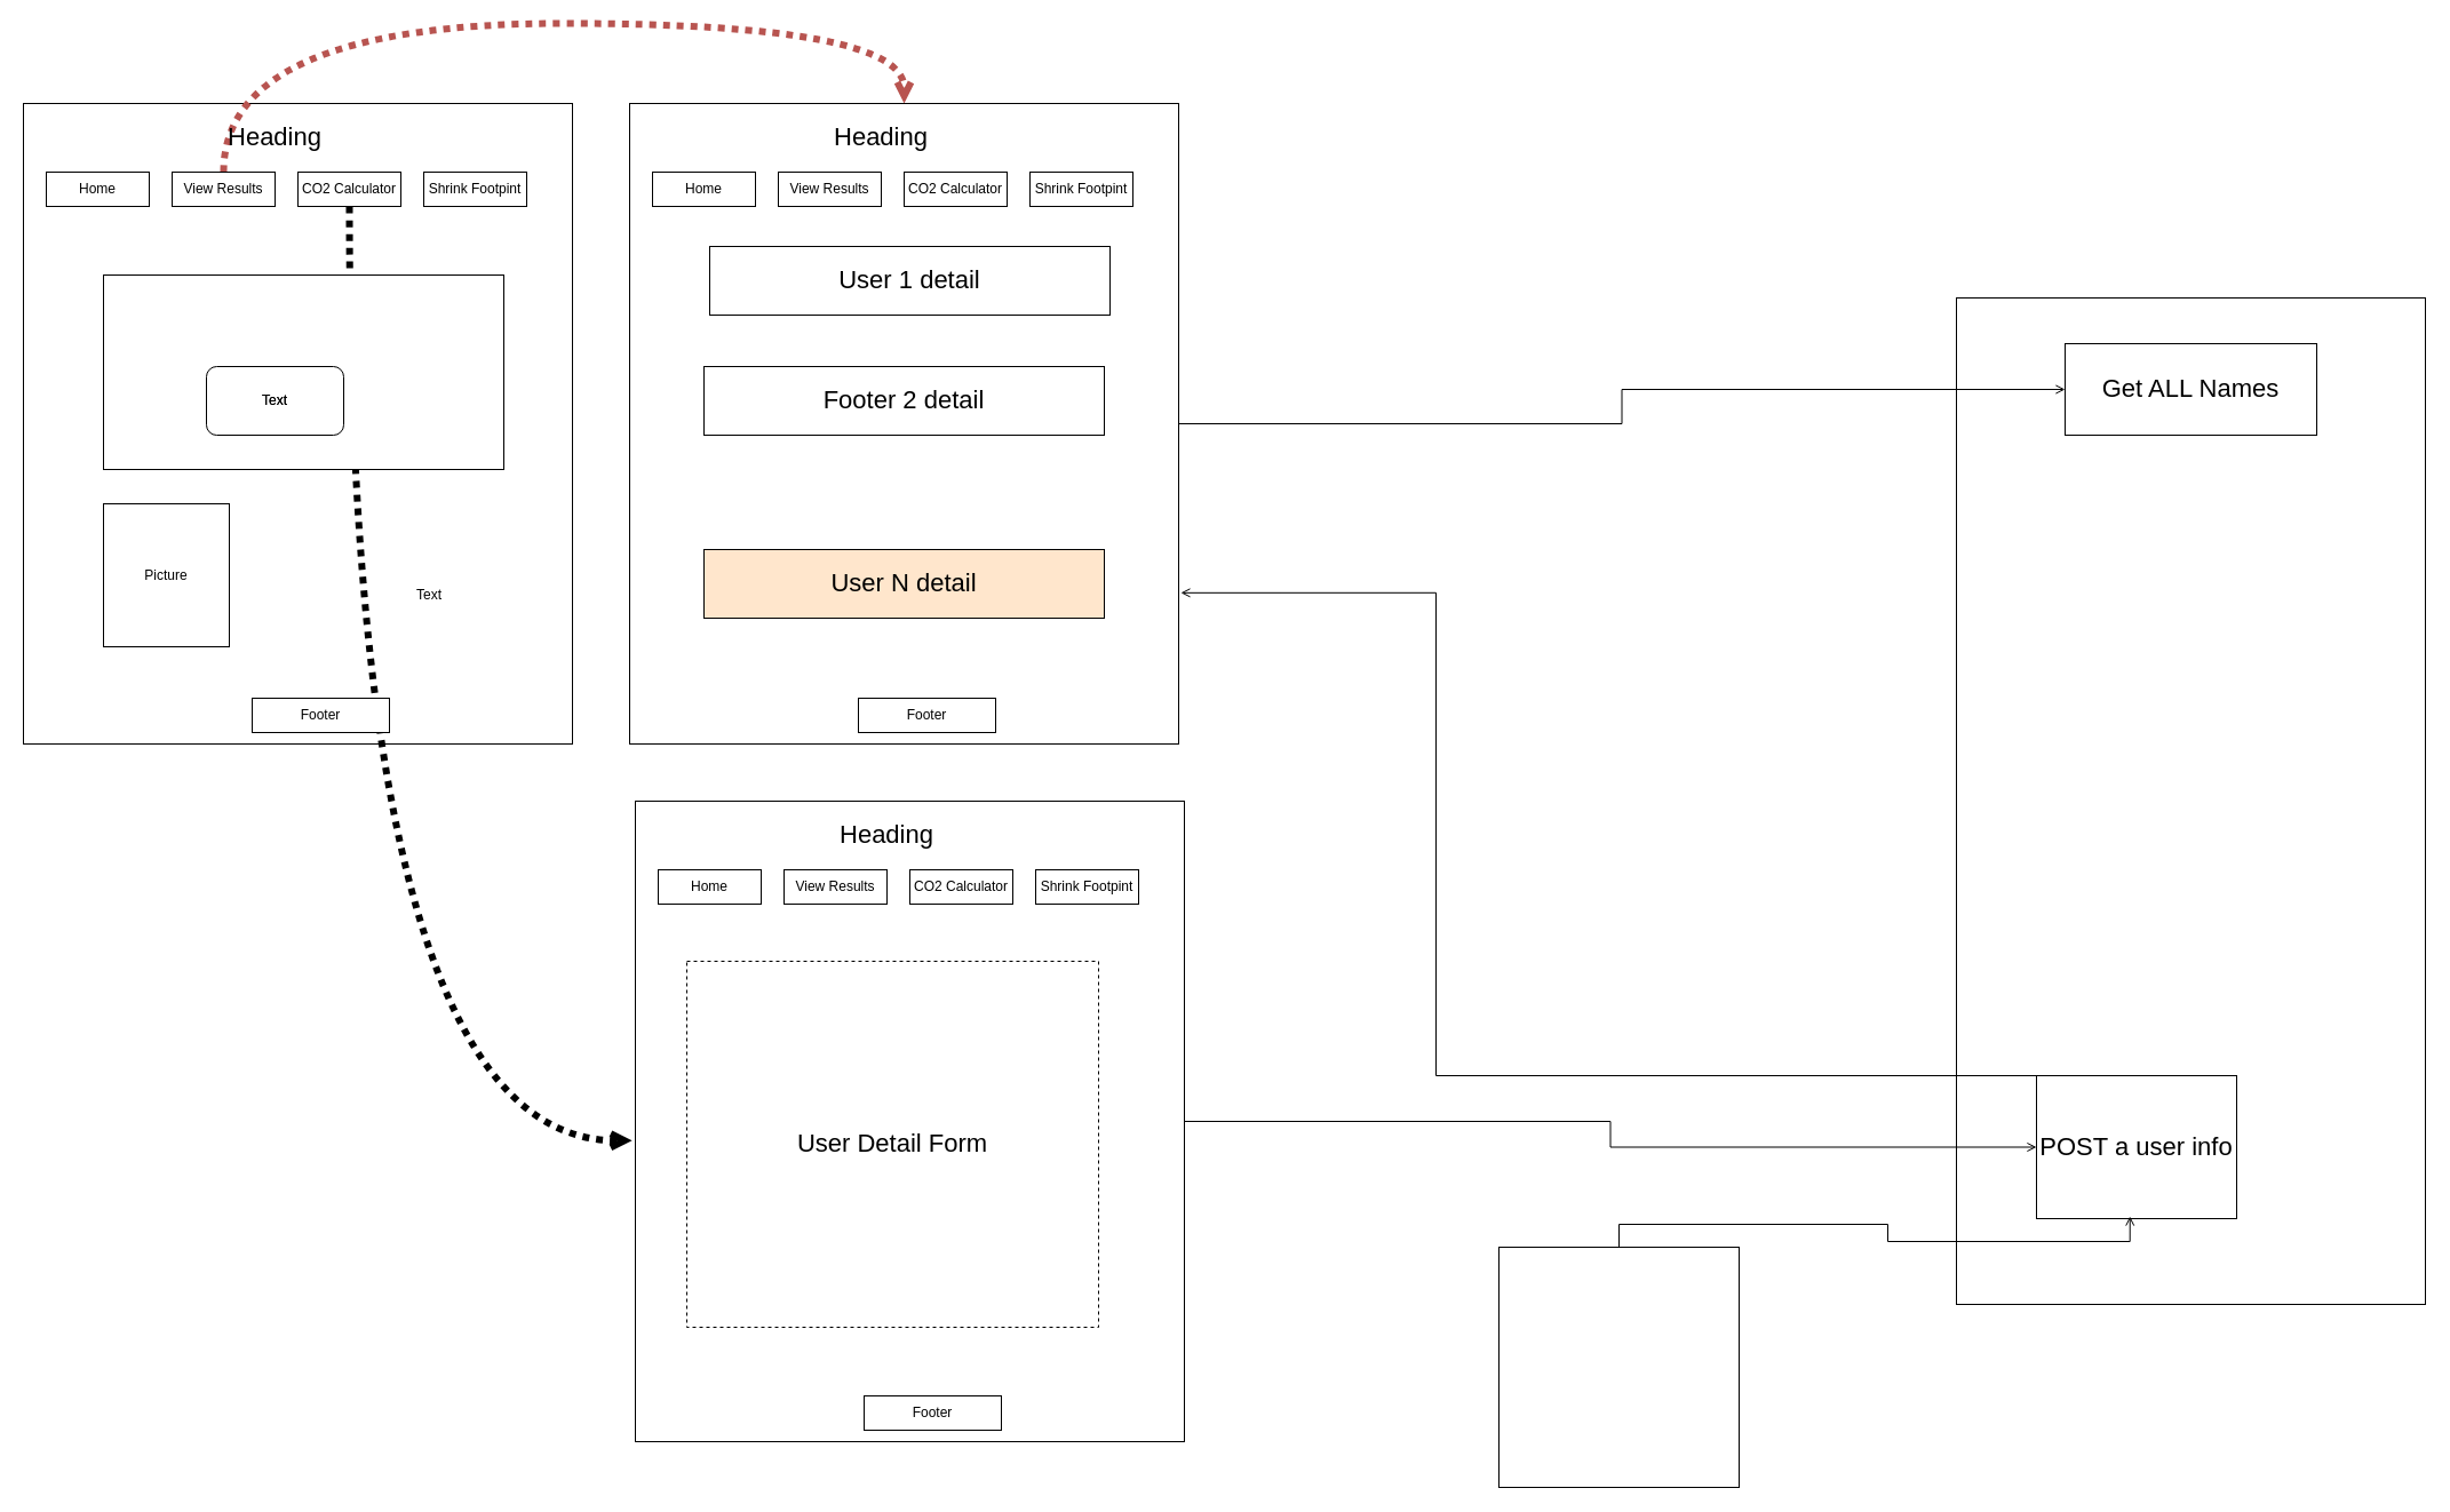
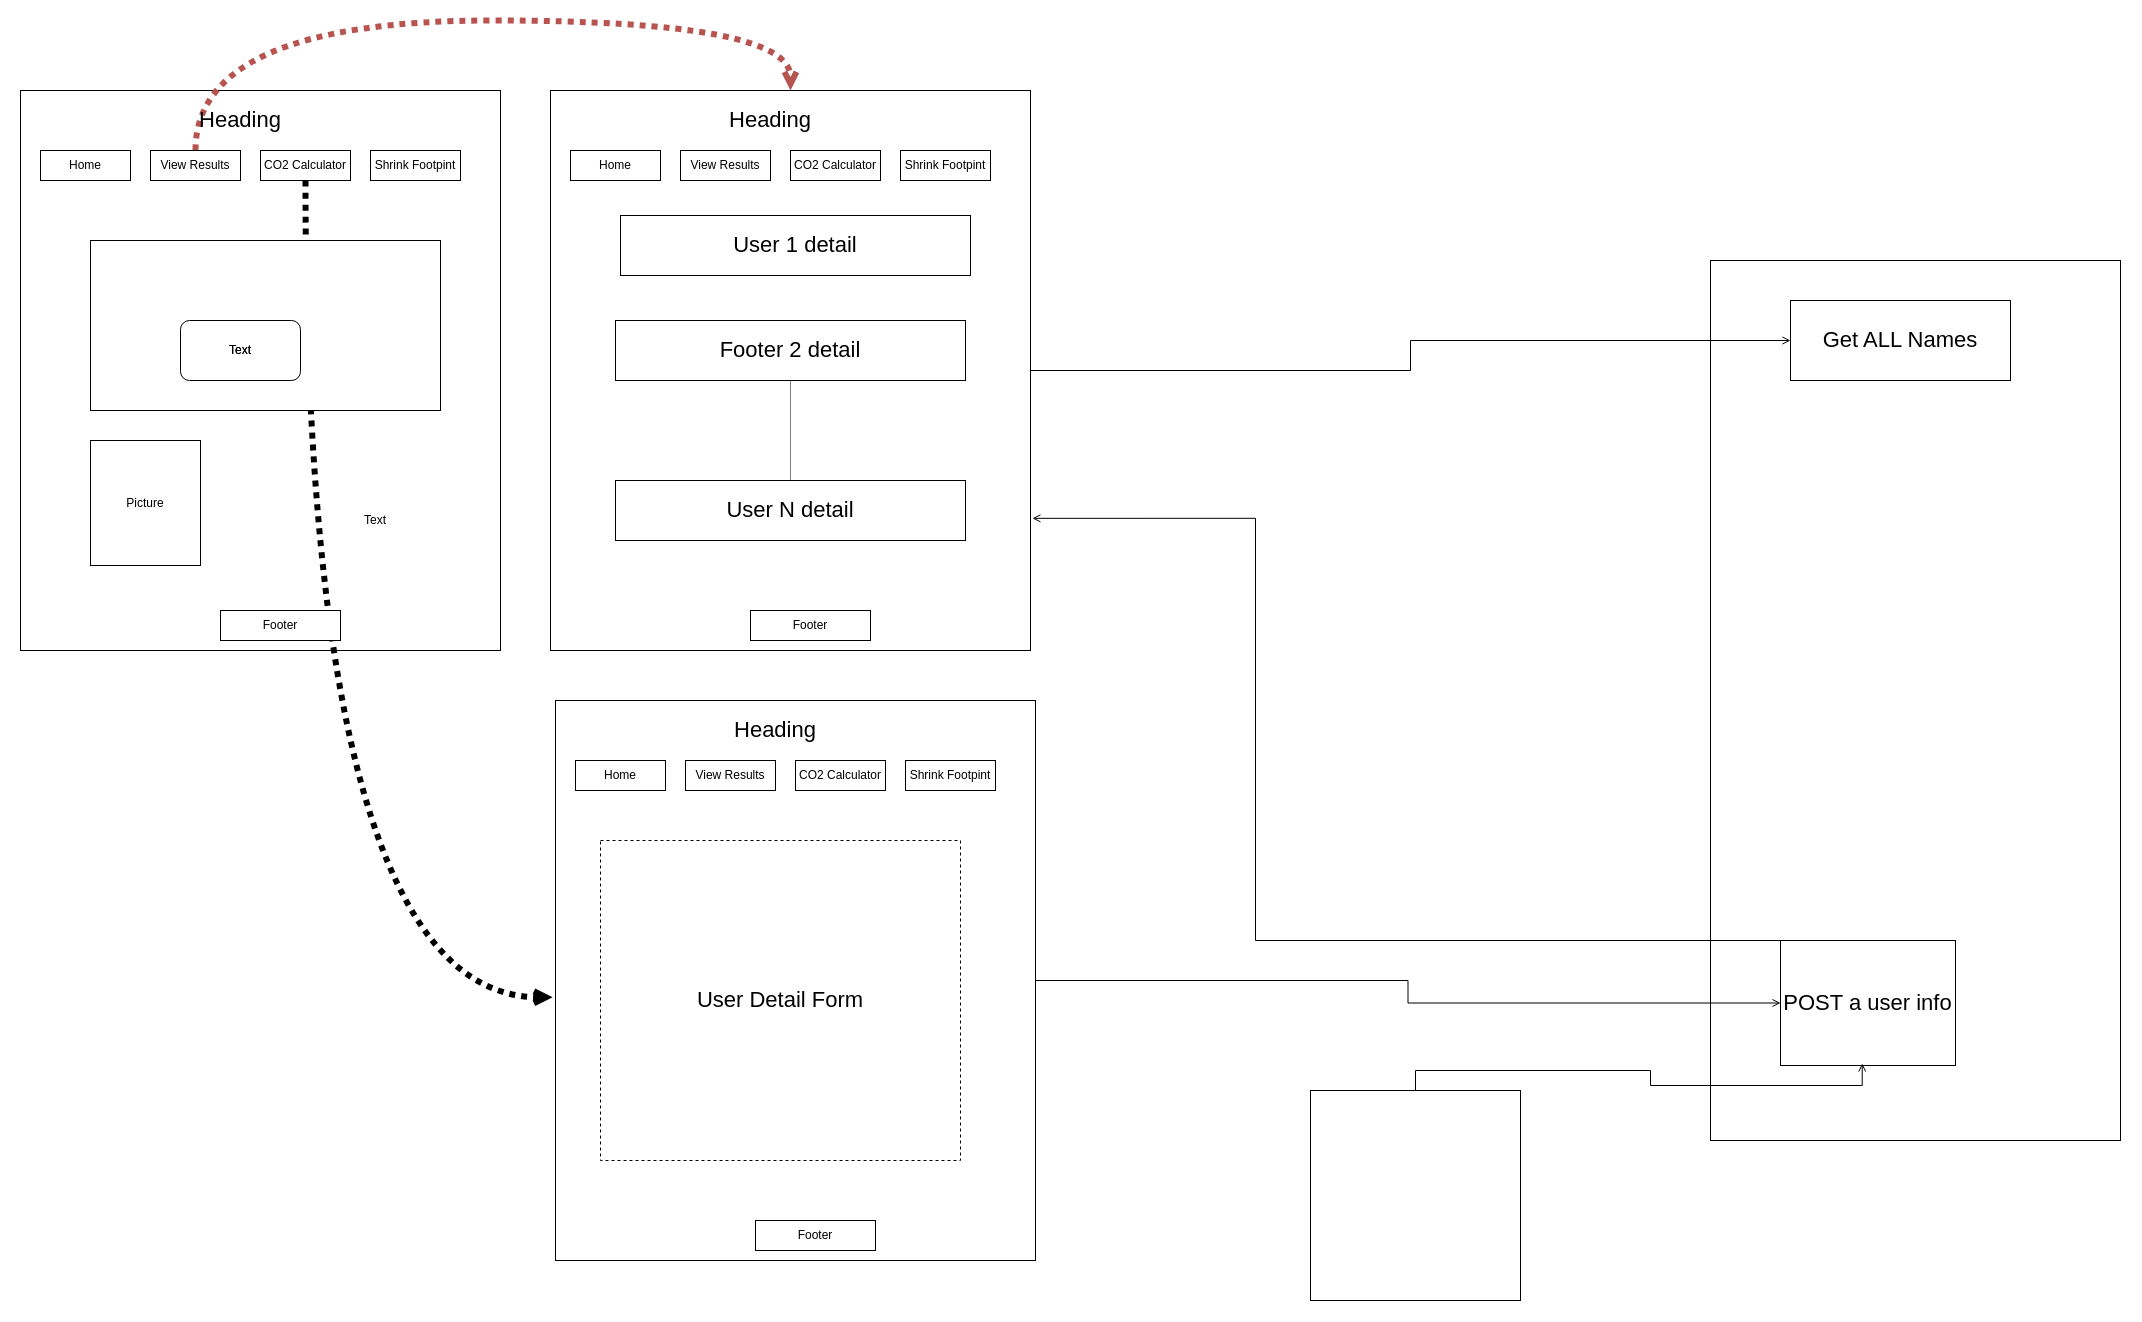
- <mxCell id="39" value="Get ALL Names" style="rounded=0;whiteSpace=wrap;html=1;fontSize=22;" vertex="1" parent="1"><mxGeometry x="1805" y="300" width="220" height="80" as="geometry" /></mxCell>
+ <mxCell id="39" value="Get ALL Names" style="rounded=0;whiteSpace=wrap;html=1;fontSize=22;" vertex="1" parent="1"><mxGeometry x="1790" y="300" width="220" height="80" as="geometry" /></mxCell>
+ <mxCell id="27" style="edgeStyle=orthogonalEdgeStyle;rounded=0;orthogonalLoop=1;jettySize=auto;html=1;exitX=0.5;exitY=1;exitDx=0;exitDy=0;fontSize=22;endArrow=none;endFill=0;dashed=1;dashPattern=1 1;" edge="1" parent="1" source="28" target="29"><mxGeometry relative="1" as="geometry" /></mxCell>
- <mxCell id="29" value="User N&amp;nbsp;detail" style="rounded=0;whiteSpace=wrap;html=1;fontSize=22;fillColor=#ffe6cc;" vertex="1" parent="1"><mxGeometry x="615" y="480" width="350" height="60" as="geometry" /></mxCell>
+ <mxCell id="29" value="User N&amp;nbsp;detail" style="rounded=0;whiteSpace=wrap;html=1;fontSize=22;" vertex="1" parent="1"><mxGeometry x="615" y="480" width="350" height="60" as="geometry" /></mxCell>
